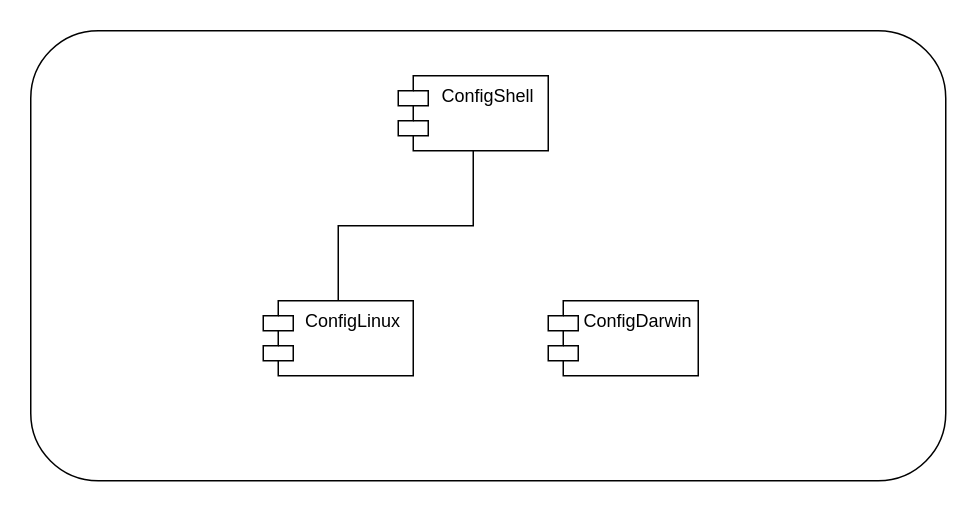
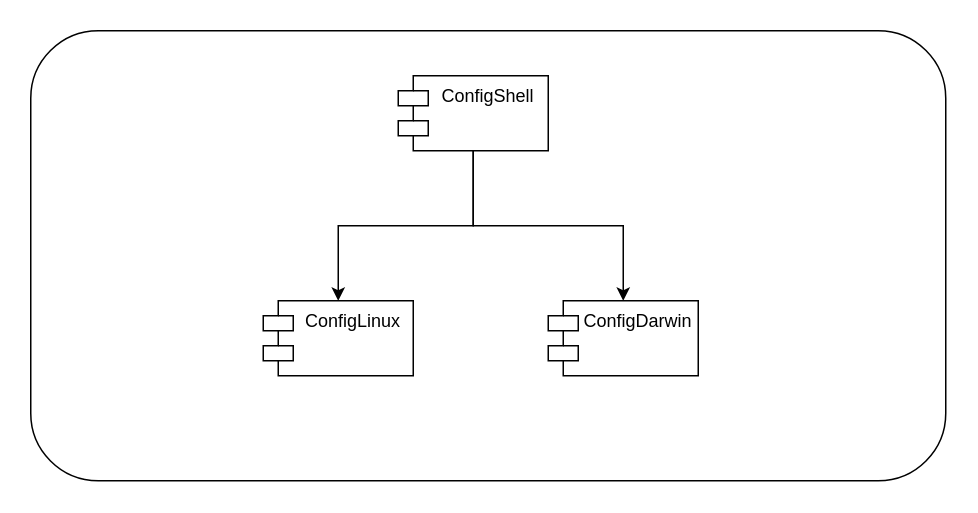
+ <mxCell id="4" value="" style="edgeStyle=orthogonalEdgeStyle;rounded=0;orthogonalLoop=1;jettySize=auto;html=1;" edge="1" parent="1" source="5" target="7"><mxGeometry relative="1" as="geometry" /></mxCell>
- <mxCell id="3" value="" style="edgeStyle=orthogonalEdgeStyle;rounded=0;orthogonalLoop=1;jettySize=auto;html=1;endArrow=none;" edge="1" parent="1" source="5" target="6"><mxGeometry relative="1" as="geometry" /></mxCell>
+ <mxCell id="3" value="" style="edgeStyle=orthogonalEdgeStyle;rounded=0;orthogonalLoop=1;jettySize=auto;html=1;" edge="1" parent="1" source="5" target="6"><mxGeometry relative="1" as="geometry" /></mxCell>
